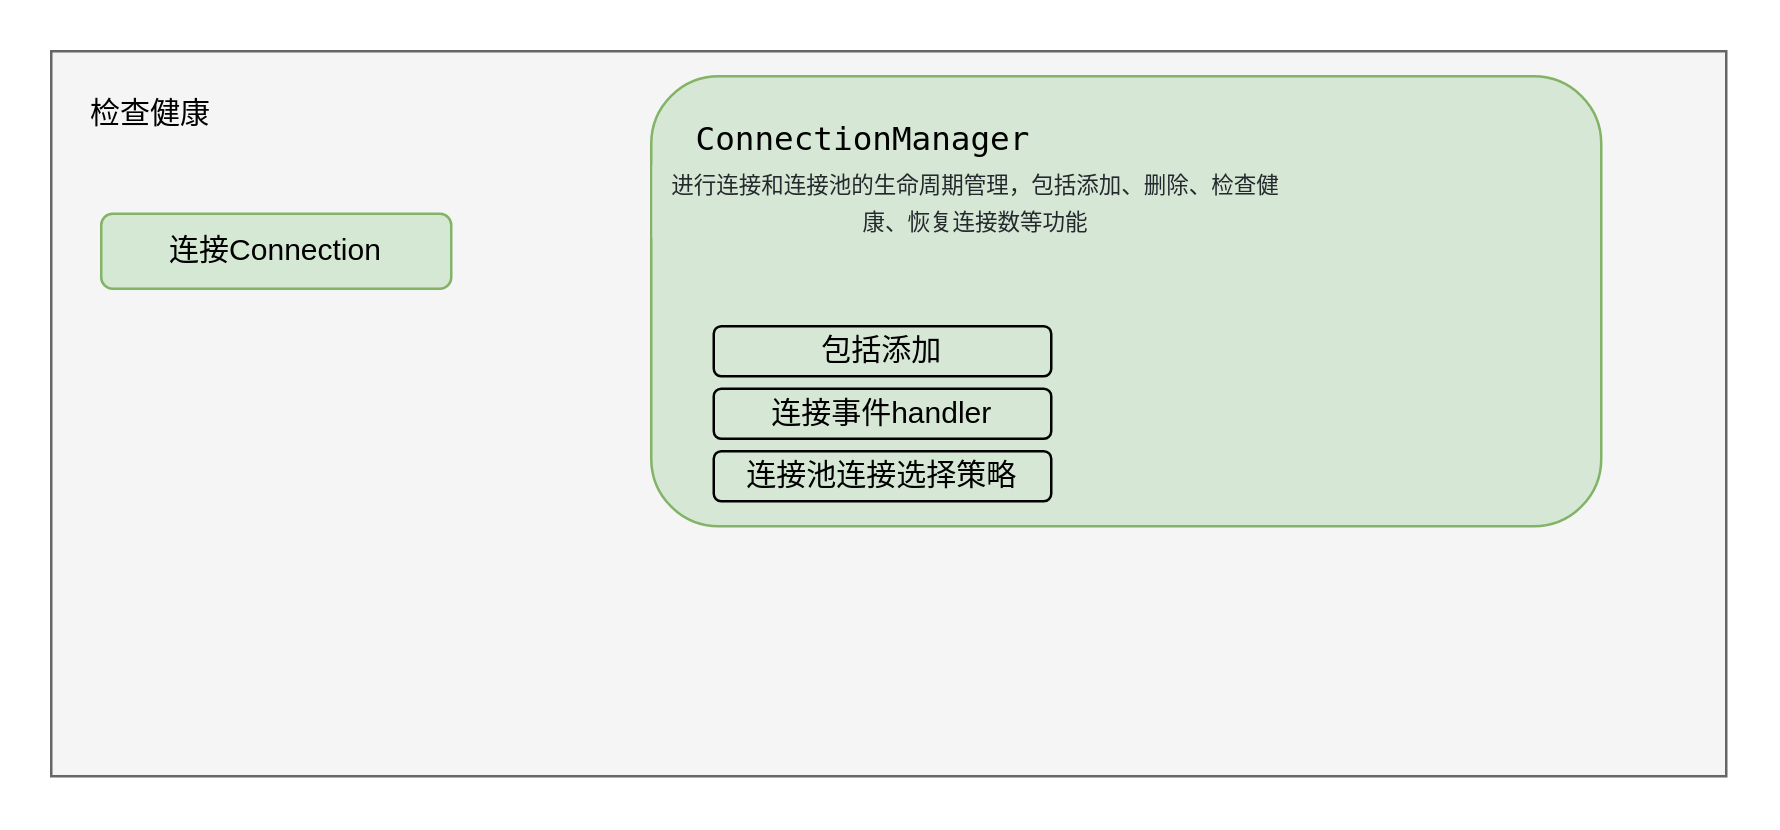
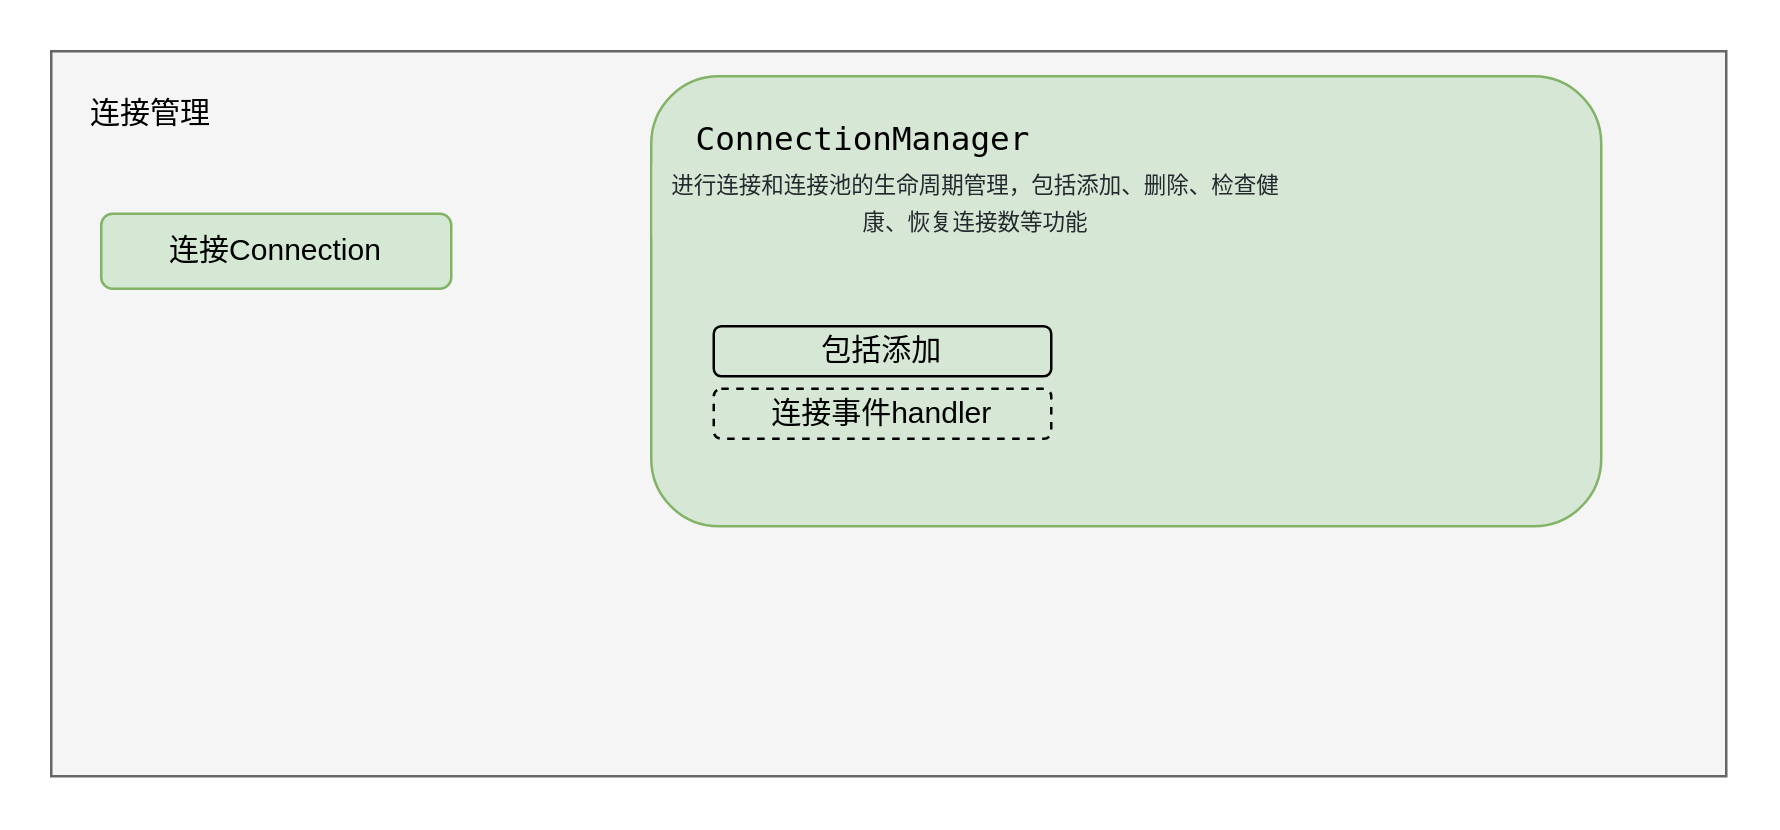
- <mxCell id="3" value="检查健康" style="text;html=1;strokeColor=none;fillColor=none;align=center;verticalAlign=middle;whiteSpace=wrap;rounded=0;" vertex="1" parent="1"><mxGeometry x="30" y="30" width="60" height="30" as="geometry" /></mxCell>
+ <mxCell id="3" value="连接管理" style="text;html=1;strokeColor=none;fillColor=none;align=center;verticalAlign=middle;whiteSpace=wrap;rounded=0;" vertex="1" parent="1"><mxGeometry x="30" y="30" width="60" height="30" as="geometry" /></mxCell>
- <mxCell id="8" value="连接事件handler" style="rounded=1;whiteSpace=wrap;html=1;labelBackgroundColor=#d6e8d5;fillColor=#d6e8d5;" vertex="1" parent="1"><mxGeometry x="285" y="155" width="135" height="20" as="geometry" /></mxCell>
+ <mxCell id="8" value="连接事件handler" style="rounded=1;whiteSpace=wrap;html=1;labelBackgroundColor=#d6e8d5;fillColor=#d6e8d5;dashed=1;" vertex="1" parent="1"><mxGeometry x="285" y="155" width="135" height="20" as="geometry" /></mxCell>
- <mxCell id="9" value="连接池连接选择策略" style="rounded=1;whiteSpace=wrap;html=1;labelBackgroundColor=#d6e8d5;fillColor=#d6e8d5;" vertex="1" parent="1"><mxGeometry x="285" y="180" width="135" height="20" as="geometry" /></mxCell>
